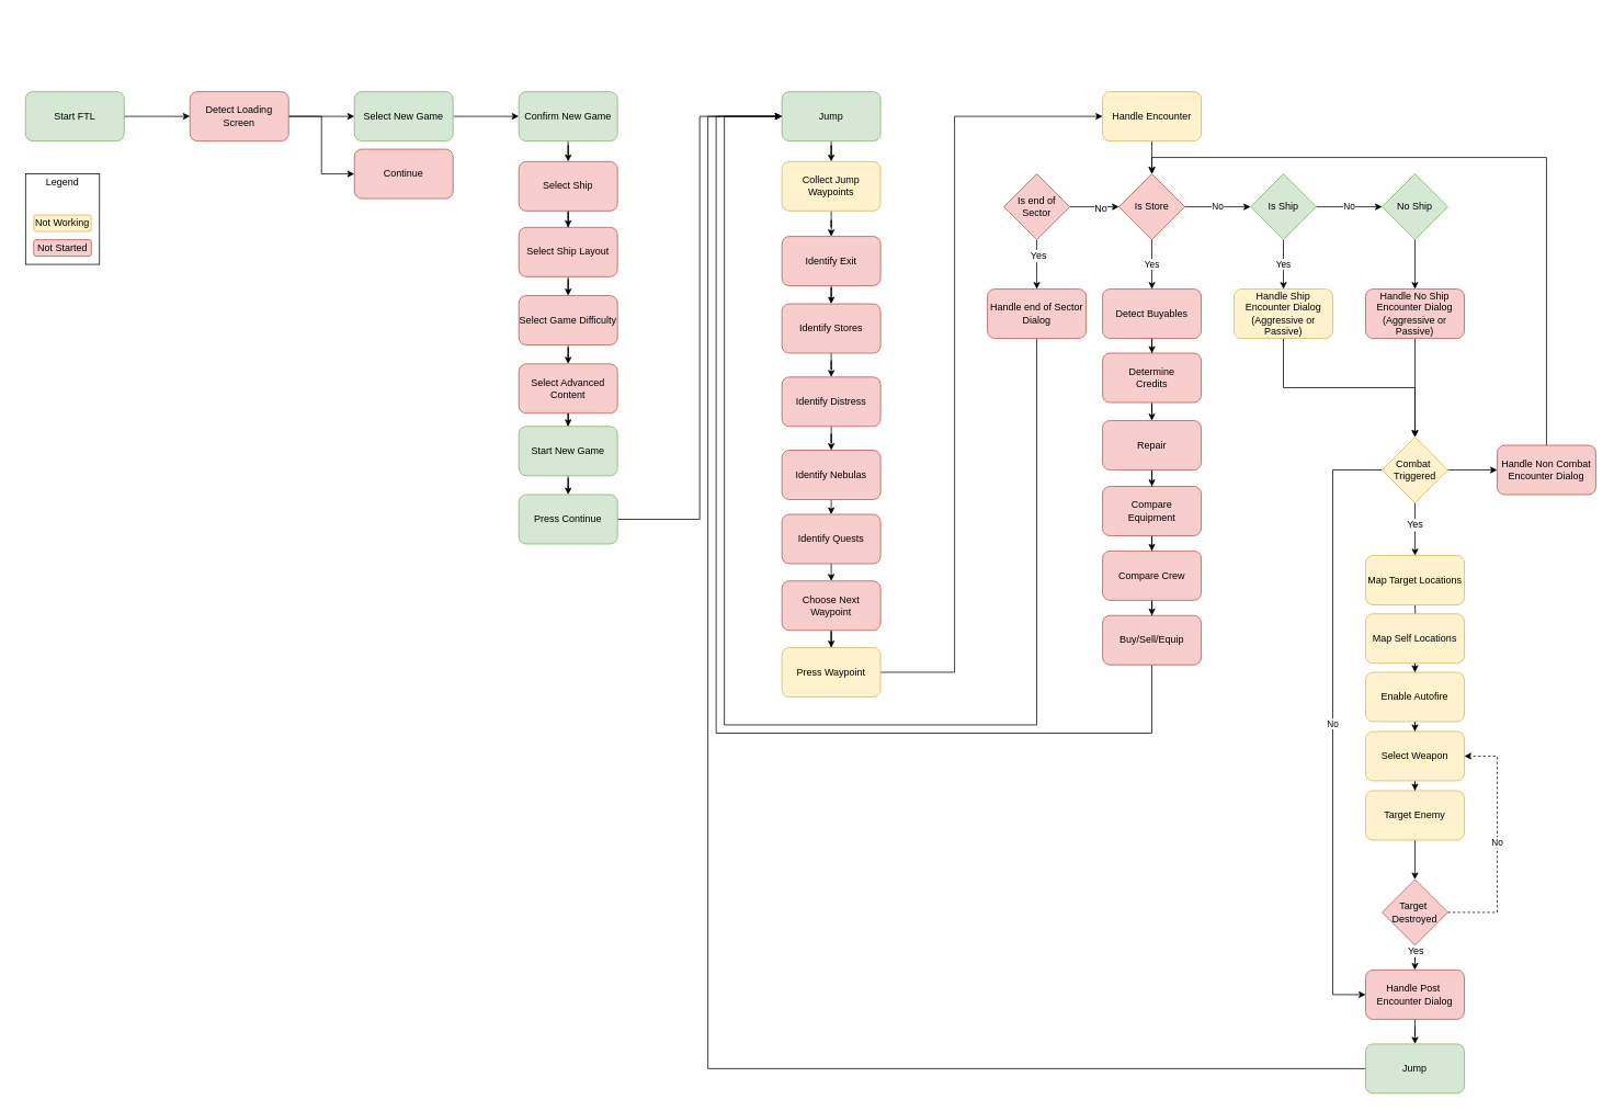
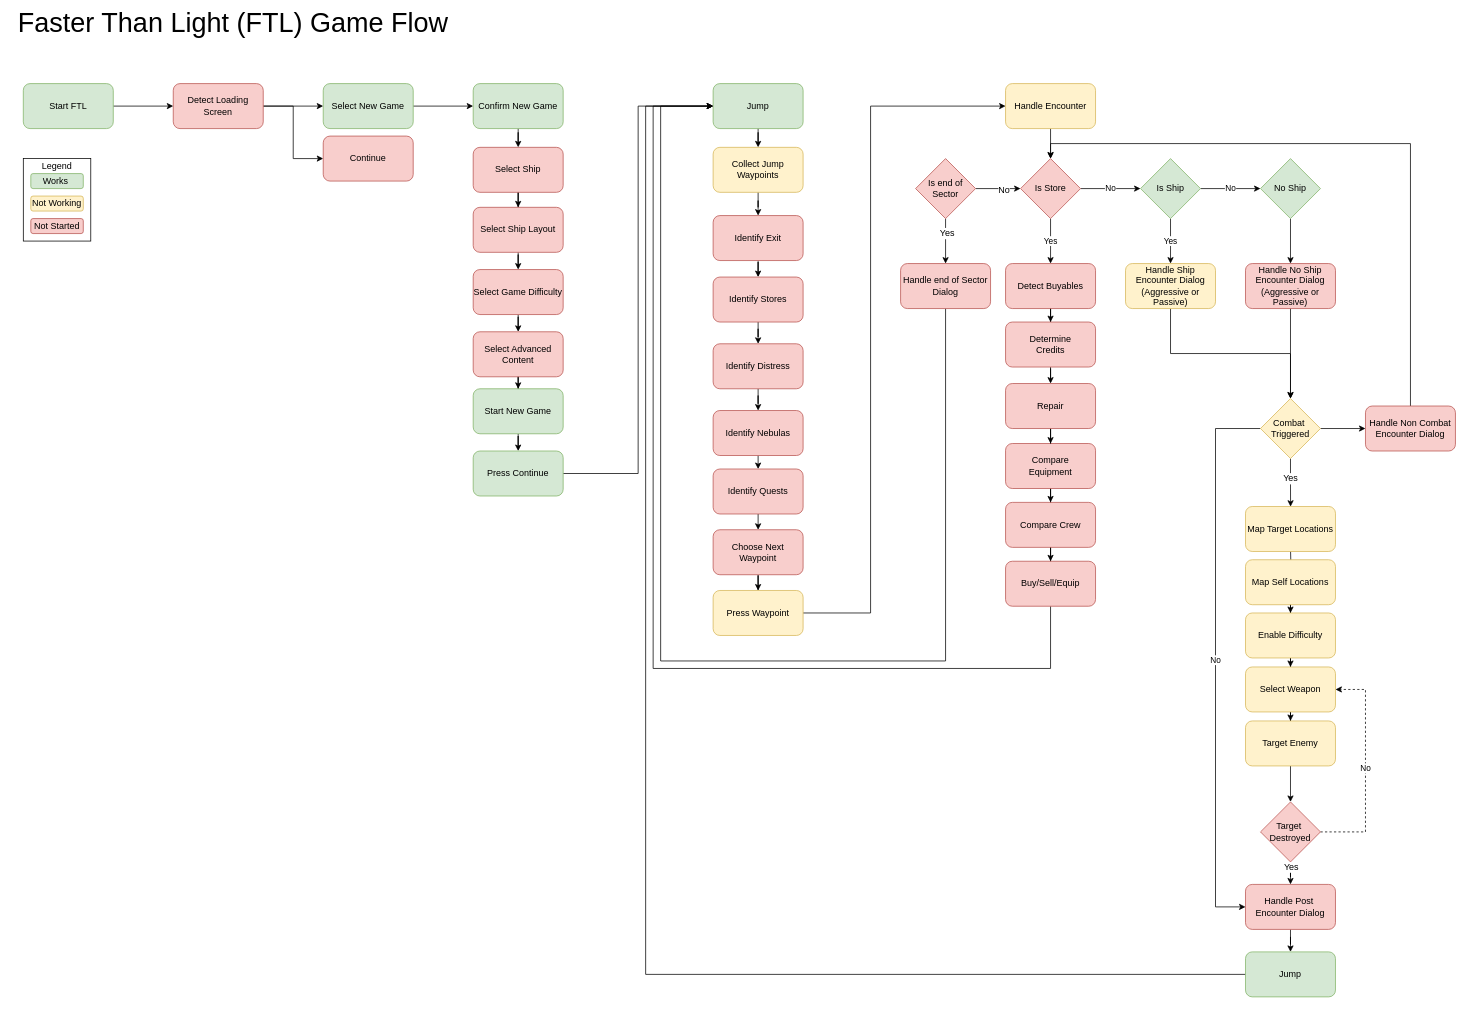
+ <mxCell id="105" value="&lt;font style=&quot;font-size: 36px&quot;&gt;Faster Than Light (FTL) Game Flow&lt;/font&gt;" style="text;html=1;strokeColor=none;fillColor=none;align=center;verticalAlign=middle;whiteSpace=wrap;rounded=0;" vertex="1" parent="1"><mxGeometry x="20" y="20" width="580" height="20" as="geometry" /></mxCell>
+ <mxCell id="102" value="Works&amp;nbsp;" style="rounded=1;whiteSpace=wrap;html=1;fillColor=#d5e8d4;strokeColor=#82b366;" vertex="1" parent="1"><mxGeometry x="40" y="231" width="70" height="20" as="geometry" /></mxCell>
- <mxCell id="61" value="Enable Autofire" style="rounded=1;whiteSpace=wrap;html=1;fillColor=#fff2cc;strokeColor=#d6b656;" vertex="1" parent="1"><mxGeometry x="1660" y="817" width="120" height="60" as="geometry" /></mxCell>
+ <mxCell id="61" value="Enable Difficulty" style="rounded=1;whiteSpace=wrap;html=1;fillColor=#fff2cc;strokeColor=#d6b656;" vertex="1" parent="1"><mxGeometry x="1660" y="817" width="120" height="60" as="geometry" /></mxCell>
